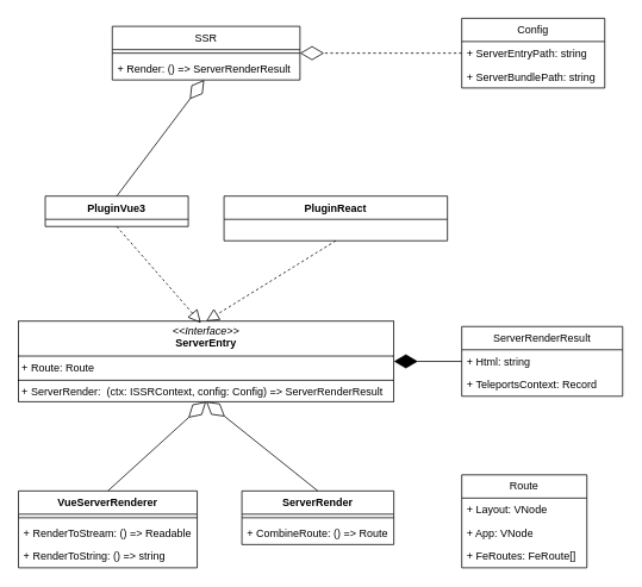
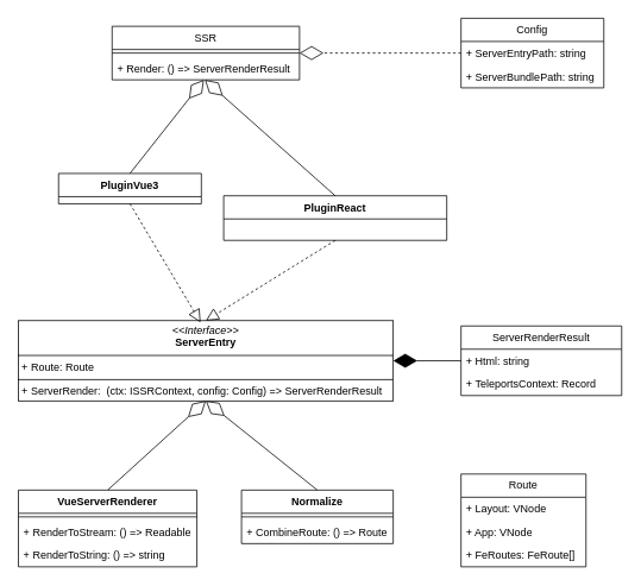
+ <mxCell id="30" value="" style="endArrow=diamondThin;endFill=0;endSize=24;html=1;rounded=0;entryX=0.495;entryY=1;entryDx=0;entryDy=0;entryPerimeter=0;exitX=0.5;exitY=0;exitDx=0;exitDy=0;" edge="1" parent="1" source="15" target="28"><mxGeometry width="160" relative="1" as="geometry"><mxPoint x="300" y="259" as="sourcePoint" /><mxPoint x="460" y="259" as="targetPoint" /></mxGeometry></mxCell>
- <mxCell id="13" value="PluginVue3" style="swimlane;fontStyle=1;align=center;verticalAlign=top;childLayout=stackLayout;horizontal=1;startSize=26;horizontalStack=0;resizeParent=1;resizeParentMax=0;resizeLast=0;collapsible=1;marginBottom=0;whiteSpace=wrap;html=1;" vertex="1" parent="1"><mxGeometry x="50" y="219" width="160" height="34" as="geometry" /></mxCell>
+ <mxCell id="13" value="PluginVue3" style="swimlane;fontStyle=1;align=center;verticalAlign=top;childLayout=stackLayout;horizontal=1;startSize=26;horizontalStack=0;resizeParent=1;resizeParentMax=0;resizeLast=0;collapsible=1;marginBottom=0;whiteSpace=wrap;html=1;" vertex="1" parent="1"><mxGeometry x="65" y="194" width="160" height="34" as="geometry" /></mxCell>
- <mxCell id="22" value="ServerRender" style="swimlane;fontStyle=1;align=center;verticalAlign=top;childLayout=stackLayout;horizontal=1;startSize=26;horizontalStack=0;resizeParent=1;resizeParentMax=0;resizeLast=0;collapsible=1;marginBottom=0;whiteSpace=wrap;html=1;" vertex="1" parent="1"><mxGeometry x="270" y="549" width="170" height="60" as="geometry" /></mxCell>
+ <mxCell id="22" value="Normalize" style="swimlane;fontStyle=1;align=center;verticalAlign=top;childLayout=stackLayout;horizontal=1;startSize=26;horizontalStack=0;resizeParent=1;resizeParentMax=0;resizeLast=0;collapsible=1;marginBottom=0;whiteSpace=wrap;html=1;" vertex="1" parent="1"><mxGeometry x="270" y="549" width="170" height="60" as="geometry" /></mxCell>
